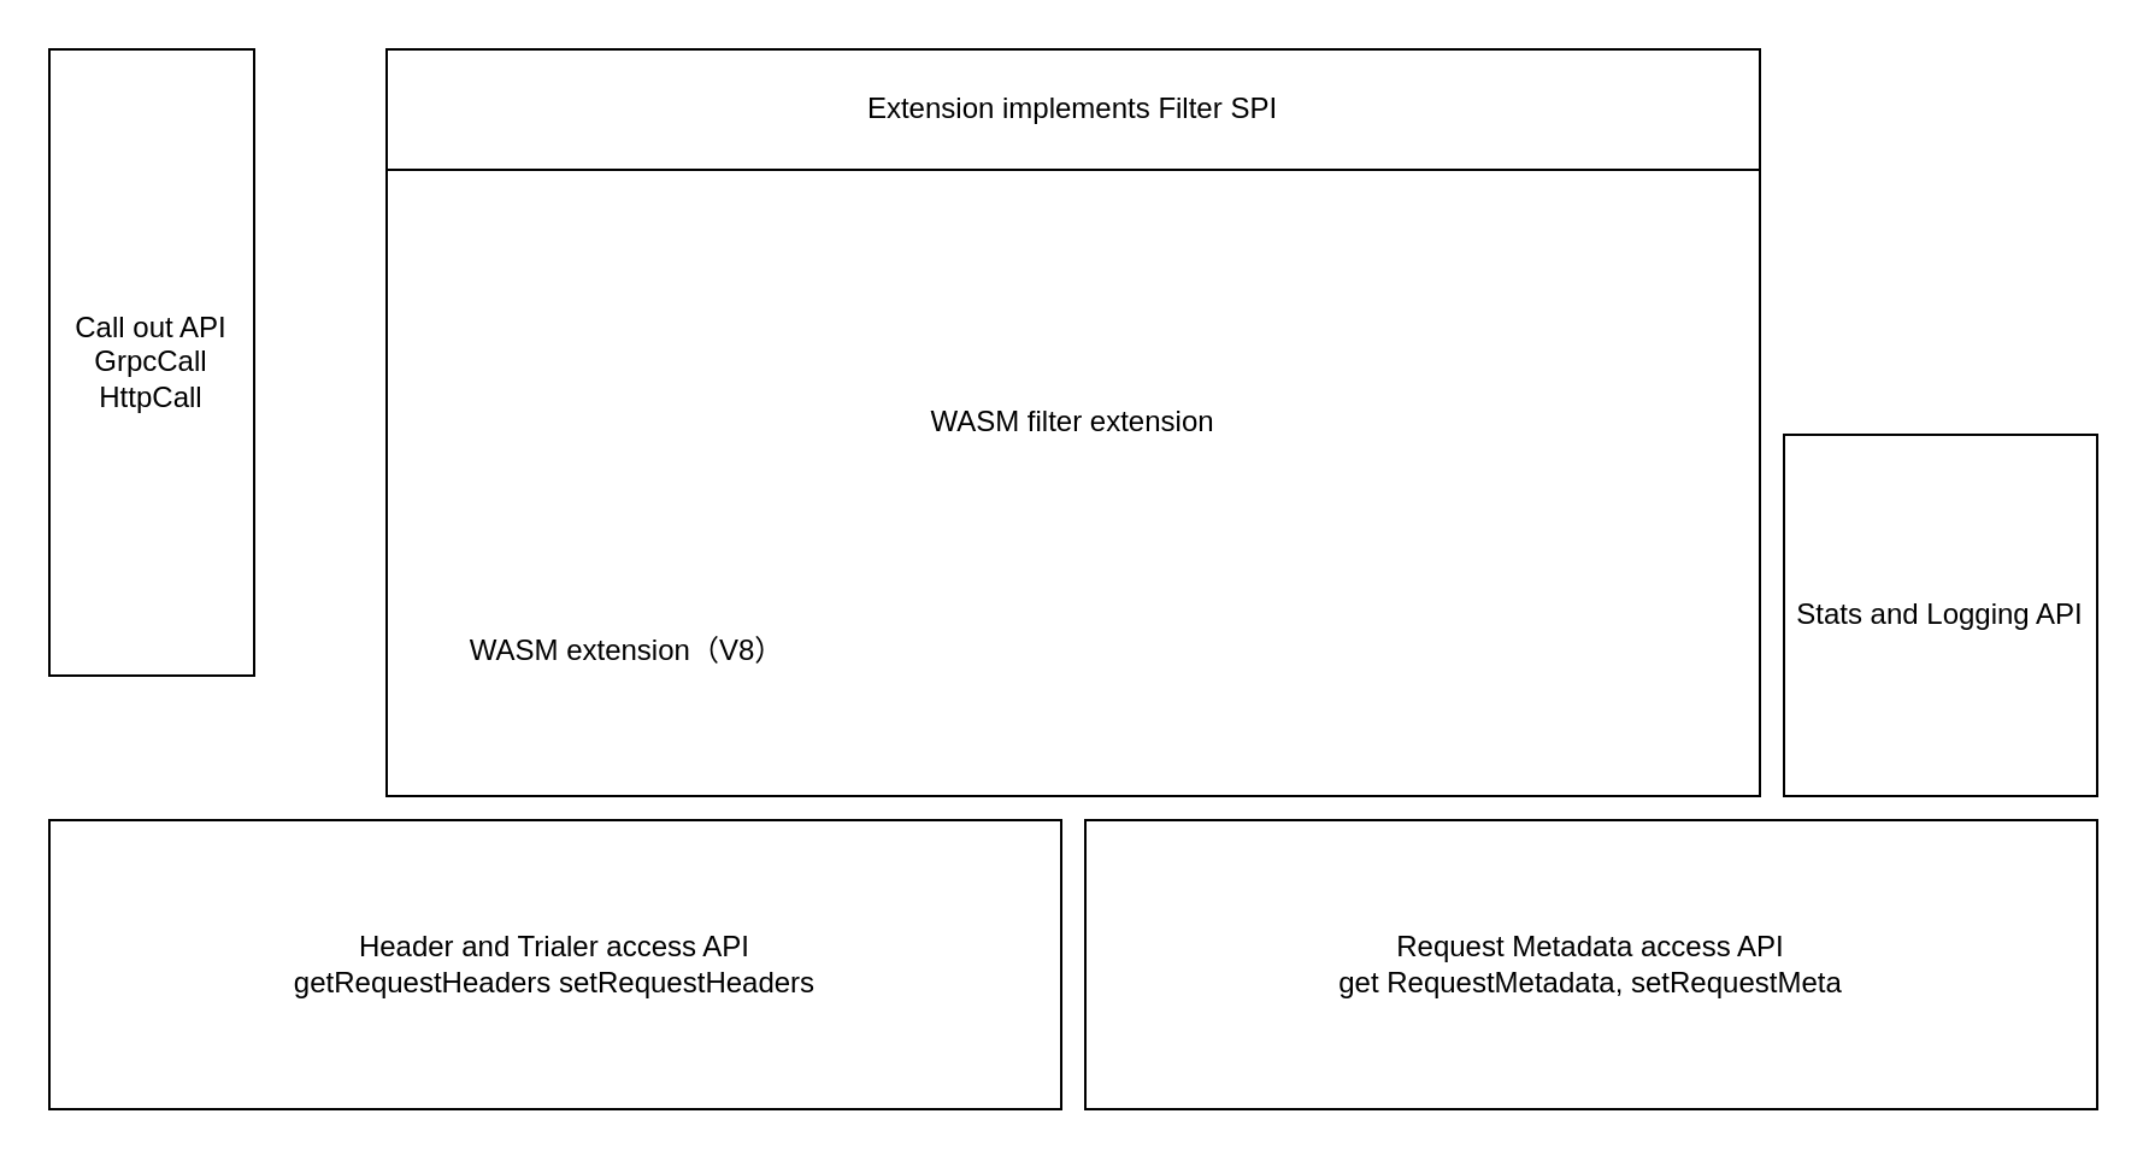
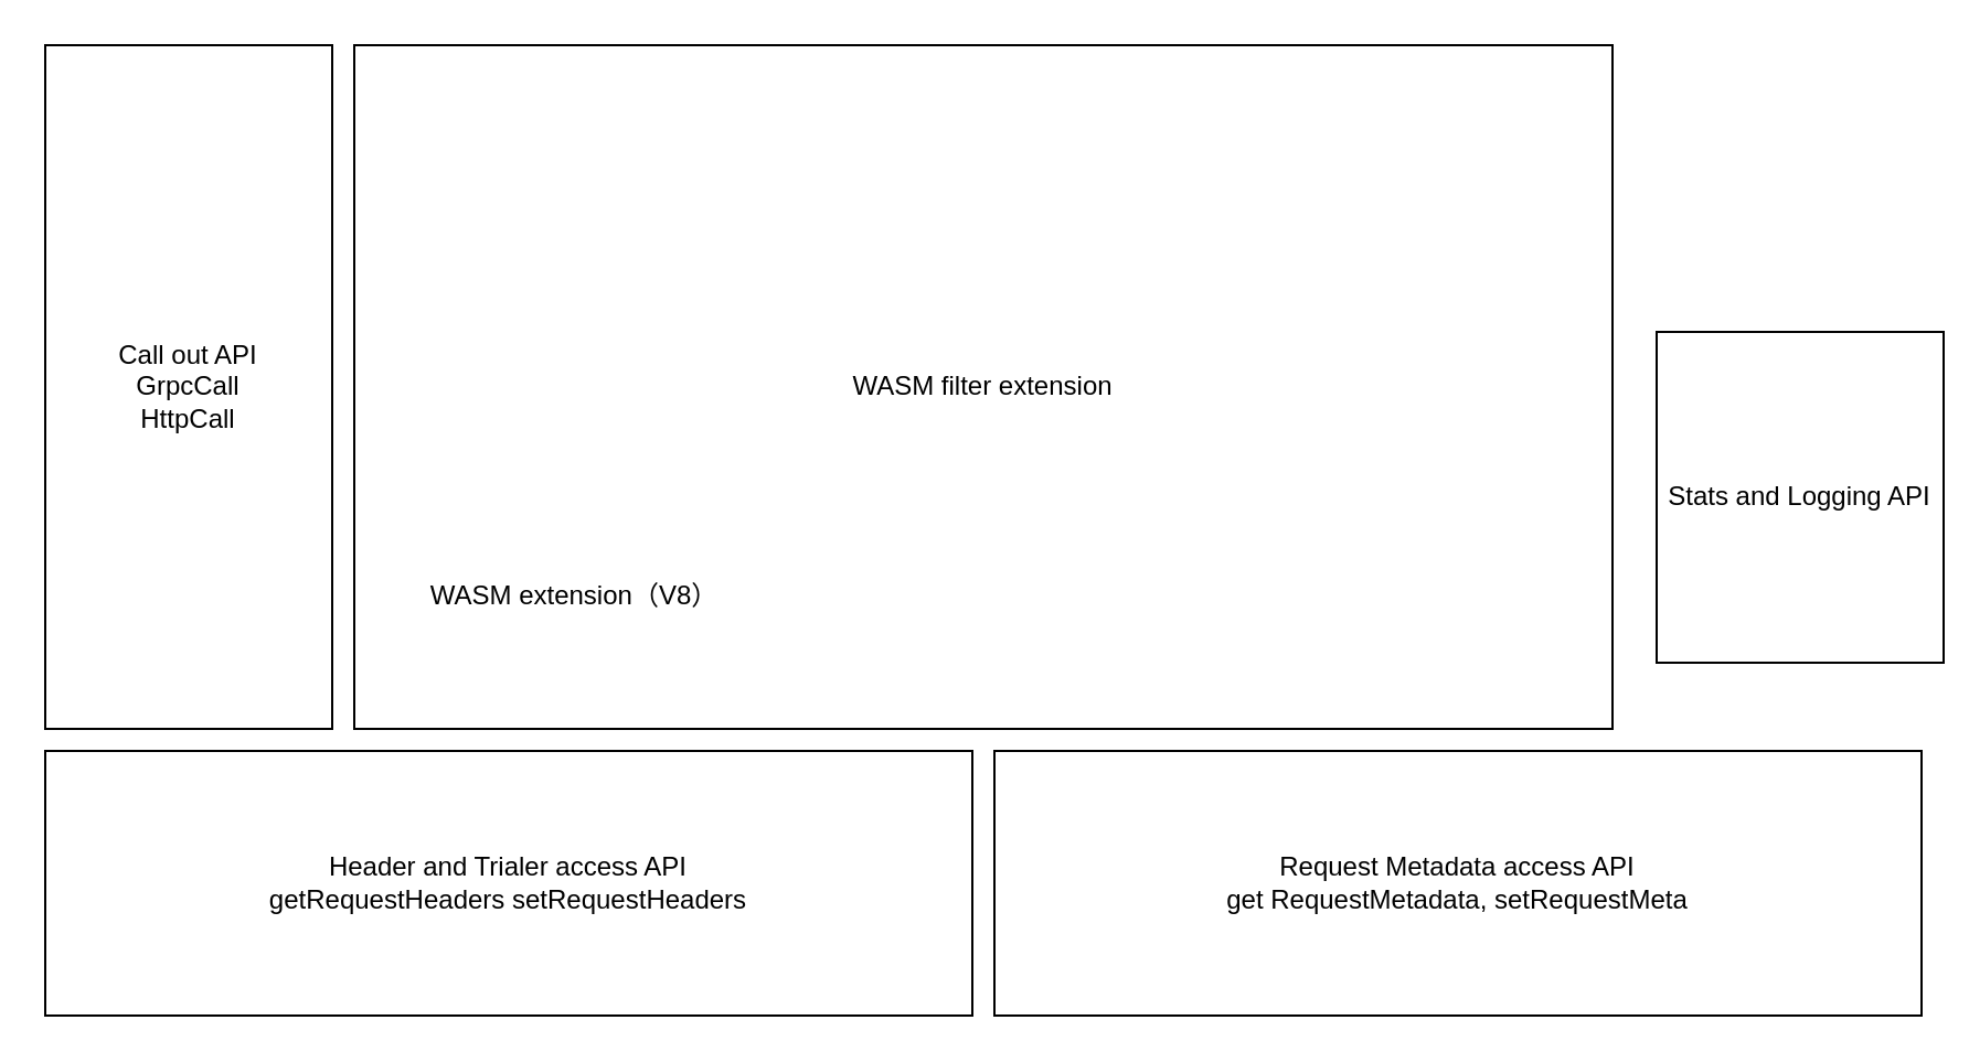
- <mxCell id="3" value="Extension implements Filter SPI" style="rounded=0;whiteSpace=wrap;html=1;" vertex="1" parent="1"><mxGeometry x="160" y="20" width="570" height="50" as="geometry" /></mxCell>
- <mxCell id="6" value="Call out API&lt;br&gt;GrpcCall&lt;br&gt;HttpCall" style="rounded=0;whiteSpace=wrap;html=1;" vertex="1" parent="1"><mxGeometry x="20" y="20" width="85" height="260" as="geometry" /></mxCell>
+ <mxCell id="6" value="Call out API&lt;br&gt;GrpcCall&lt;br&gt;HttpCall" style="rounded=0;whiteSpace=wrap;html=1;" vertex="1" parent="1"><mxGeometry x="20" y="20" width="130" height="310" as="geometry" /></mxCell>
- <mxCell id="5" value="Stats and Logging API" style="rounded=0;whiteSpace=wrap;html=1;" vertex="1" parent="1"><mxGeometry x="740" y="180" width="130" height="150" as="geometry" /></mxCell>
+ <mxCell id="5" value="Stats and Logging API" style="rounded=0;whiteSpace=wrap;html=1;" vertex="1" parent="1"><mxGeometry x="750" y="150" width="130" height="150" as="geometry" /></mxCell>
